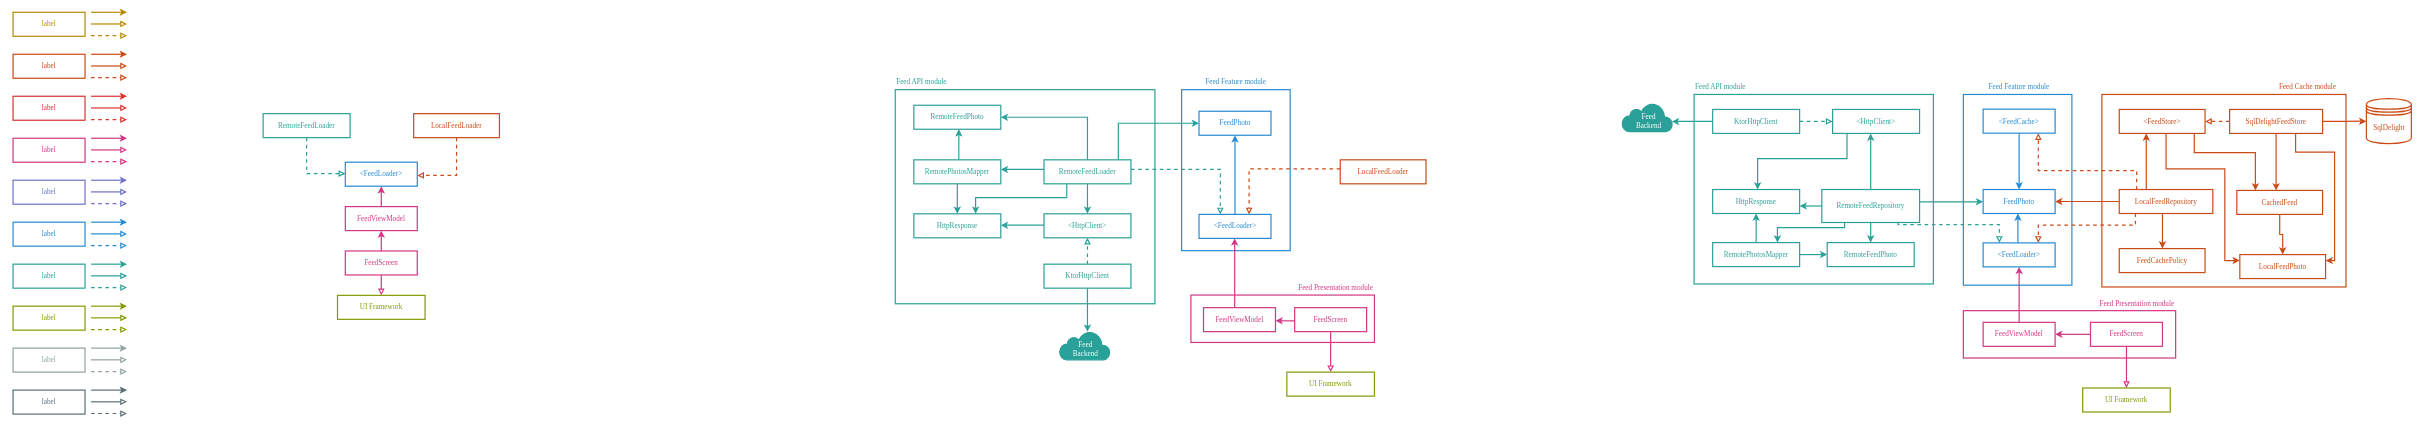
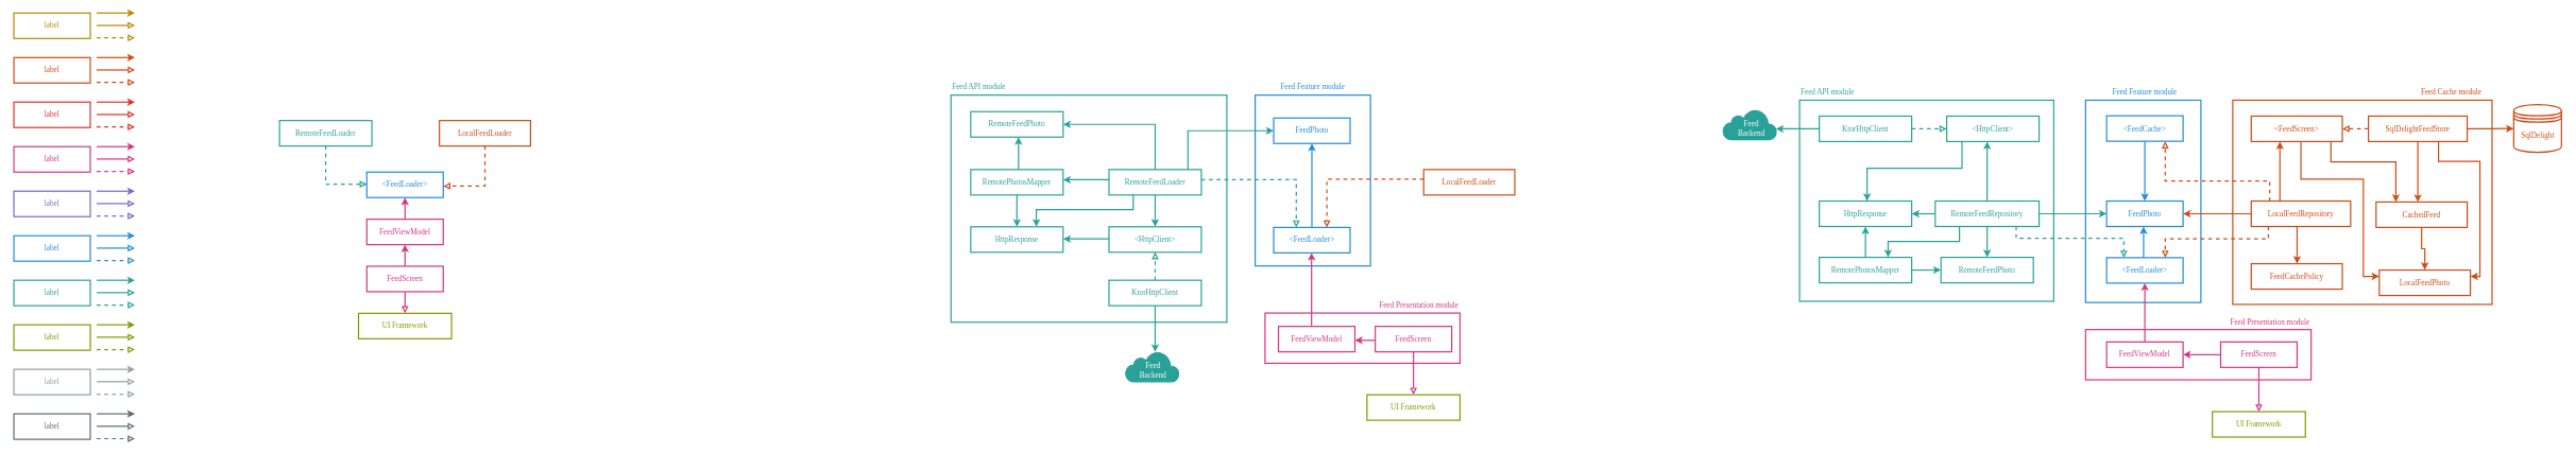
- <mxCell id="132" value="&lt;font color=&quot;#cb4b16&quot; data-font-src=&quot;https://fonts.googleapis.com/css?family=Fira+Code&quot; face=&quot;Fira Code&quot;&gt;&amp;lt;FeedStore&amp;gt;&lt;/font&gt;" style="rounded=0;whiteSpace=wrap;html=1;fillColor=none;strokeColor=#cb4b16;strokeWidth=2;" parent="1" vertex="1"><mxGeometry x="3532" y="182" width="143" height="40" as="geometry" /></mxCell>
+ <mxCell id="132" value="&lt;font color=&quot;#cb4b16&quot; data-font-src=&quot;https://fonts.googleapis.com/css?family=Fira+Code&quot; face=&quot;Fira Code&quot;&gt;&amp;lt;FeedScreen&amp;gt;&lt;/font&gt;" style="rounded=0;whiteSpace=wrap;html=1;fillColor=none;strokeColor=#cb4b16;strokeWidth=2;" parent="1" vertex="1"><mxGeometry x="3532" y="182" width="143" height="40" as="geometry" /></mxCell>
- <mxCell id="99" value="&lt;font color=&quot;#2aa198&quot; data-font-src=&quot;https://fonts.googleapis.com/css?family=Fira+Code&quot; face=&quot;Fira Code&quot;&gt;RemoteFeedRepository&lt;/font&gt;" style="rounded=0;whiteSpace=wrap;html=1;fillColor=none;strokeColor=#2aa198;strokeWidth=2;" parent="1" vertex="1"><mxGeometry x="3036" y="315.5" width="163" height="55" as="geometry" /></mxCell>
+ <mxCell id="99" value="&lt;font color=&quot;#2aa198&quot; data-font-src=&quot;https://fonts.googleapis.com/css?family=Fira+Code&quot; face=&quot;Fira Code&quot;&gt;RemoteFeedRepository&lt;/font&gt;" style="rounded=0;whiteSpace=wrap;html=1;fillColor=none;strokeColor=#2aa198;strokeWidth=2;" parent="1" vertex="1"><mxGeometry x="3036" y="315.5" width="163" height="40" as="geometry" /></mxCell>
